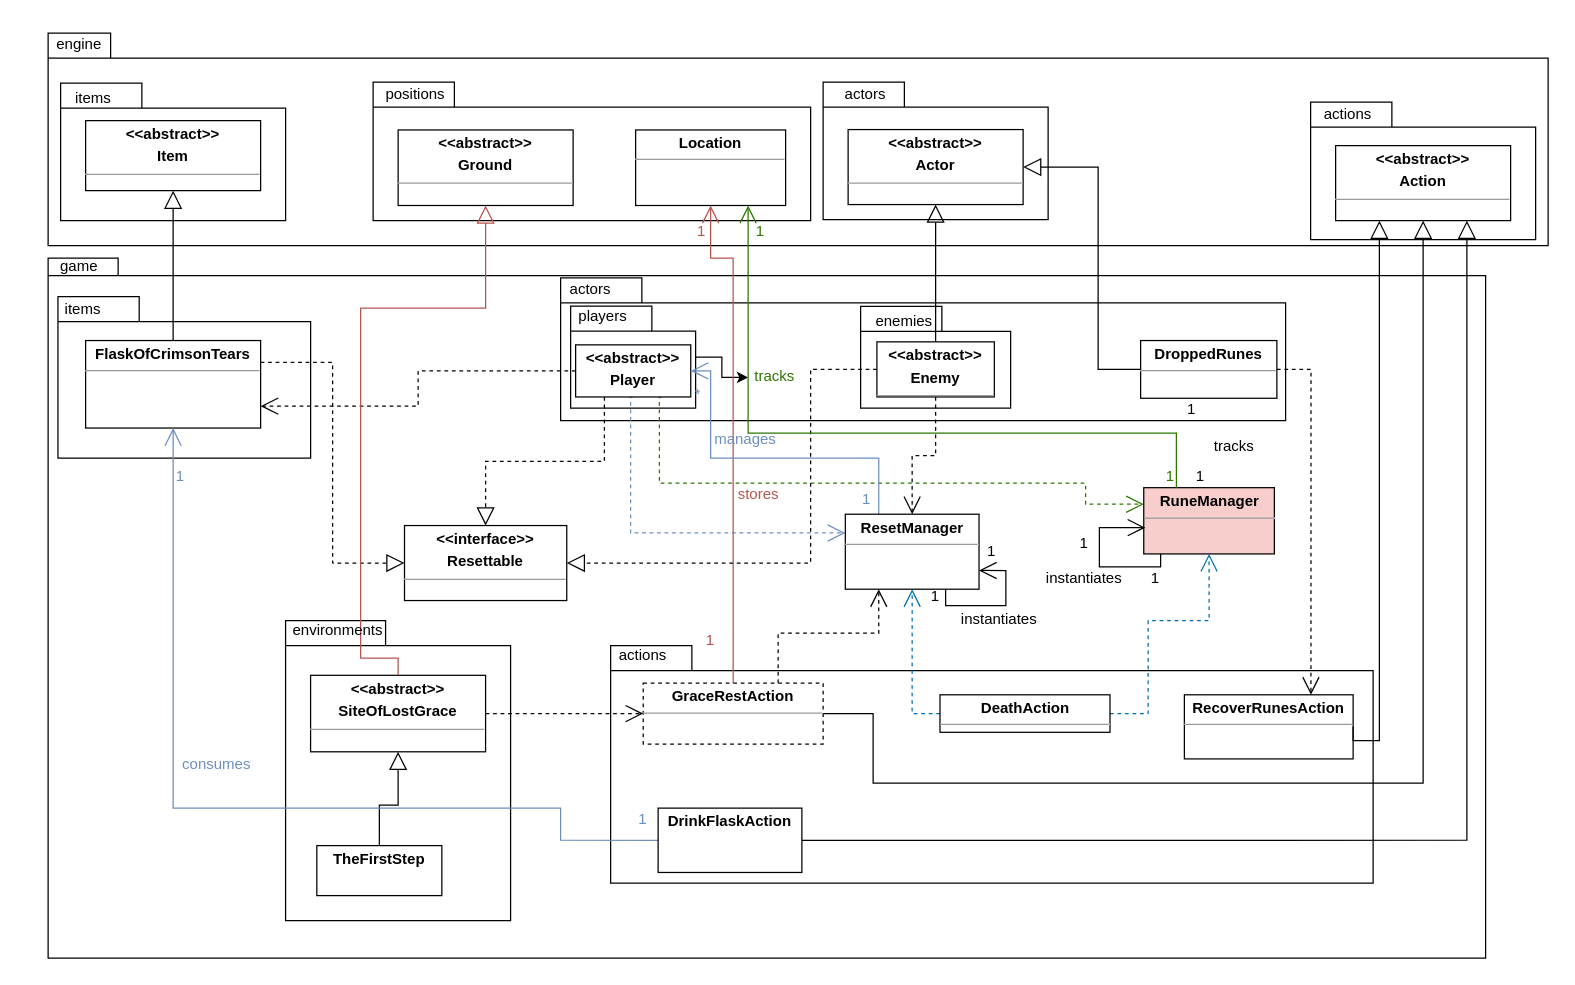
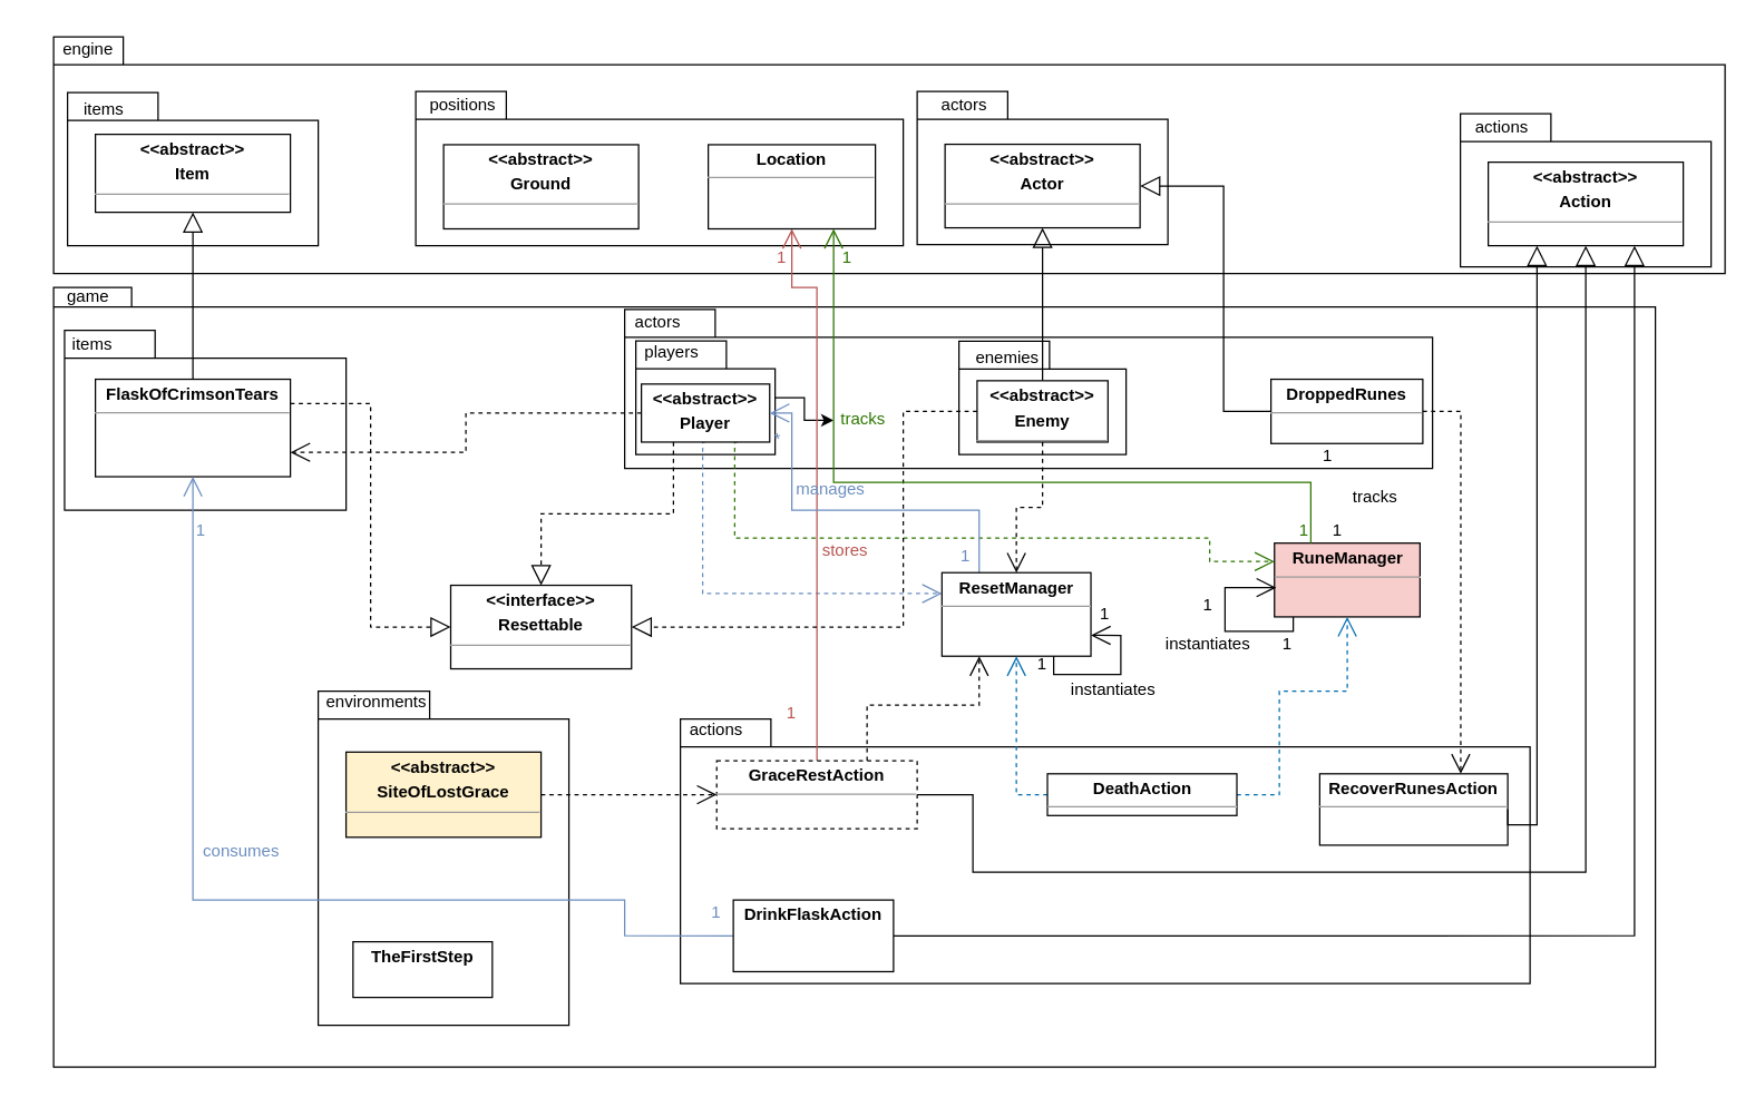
- <mxCell id="44" value="" style="endArrow=block;endSize=12;endFill=0;html=1;rounded=0;exitX=0.5;exitY=0;exitDx=0;exitDy=0;entryX=0.5;entryY=1;entryDx=0;entryDy=0;fillColor=#f8cecc;strokeColor=#b85450;edgeStyle=orthogonalEdgeStyle;" parent="1" source="33" target="36" edge="1"><mxGeometry width="160" relative="1" as="geometry"><mxPoint x="77.97" y="361.99" as="sourcePoint" /><mxPoint x="317.97" y="163.899" as="targetPoint" /><Array as="points"><mxPoint x="318" y="526" /><mxPoint x="288" y="526" /><mxPoint x="288" y="246" /><mxPoint x="388" y="246" /></Array></mxGeometry></mxCell>
- <mxCell id="33" value="&lt;p style=&quot;margin:0px;margin-top:4px;text-align:center;&quot;&gt;&lt;b&gt;&amp;lt;&amp;lt;abstract&amp;gt;&amp;gt;&lt;br&gt;&lt;/b&gt;&lt;/p&gt;&lt;p style=&quot;margin:0px;margin-top:4px;text-align:center;&quot;&gt;&lt;b&gt;SiteOfLostGrace&lt;/b&gt;&lt;br&gt;&lt;/p&gt;&lt;hr size=&quot;1&quot;&gt;" style="verticalAlign=top;align=left;overflow=fill;fontSize=12;fontFamily=Helvetica;html=1;whiteSpace=wrap;" parent="1" vertex="1"><mxGeometry x="247.97" y="539.75" width="140" height="61.19" as="geometry" /></mxCell>
+ <mxCell id="33" value="&lt;p style=&quot;margin:0px;margin-top:4px;text-align:center;&quot;&gt;&lt;b&gt;&amp;lt;&amp;lt;abstract&amp;gt;&amp;gt;&lt;br&gt;&lt;/b&gt;&lt;/p&gt;&lt;p style=&quot;margin:0px;margin-top:4px;text-align:center;&quot;&gt;&lt;b&gt;SiteOfLostGrace&lt;/b&gt;&lt;br&gt;&lt;/p&gt;&lt;hr size=&quot;1&quot;&gt;" style="verticalAlign=top;align=left;overflow=fill;fontSize=12;fontFamily=Helvetica;html=1;whiteSpace=wrap;fillColor=#fff2cc;" parent="1" vertex="1"><mxGeometry x="247.97" y="539.75" width="140" height="61.19" as="geometry" /></mxCell>
- <mxCell id="61" style="edgeStyle=orthogonalEdgeStyle;rounded=0;orthogonalLoop=1;jettySize=auto;html=1;exitX=0.5;exitY=0;exitDx=0;exitDy=0;entryX=0.5;entryY=1;entryDx=0;entryDy=0;endArrow=block;endFill=0;endSize=12;" parent="1" source="62" target="33" edge="1"><mxGeometry relative="1" as="geometry" /></mxCell>
